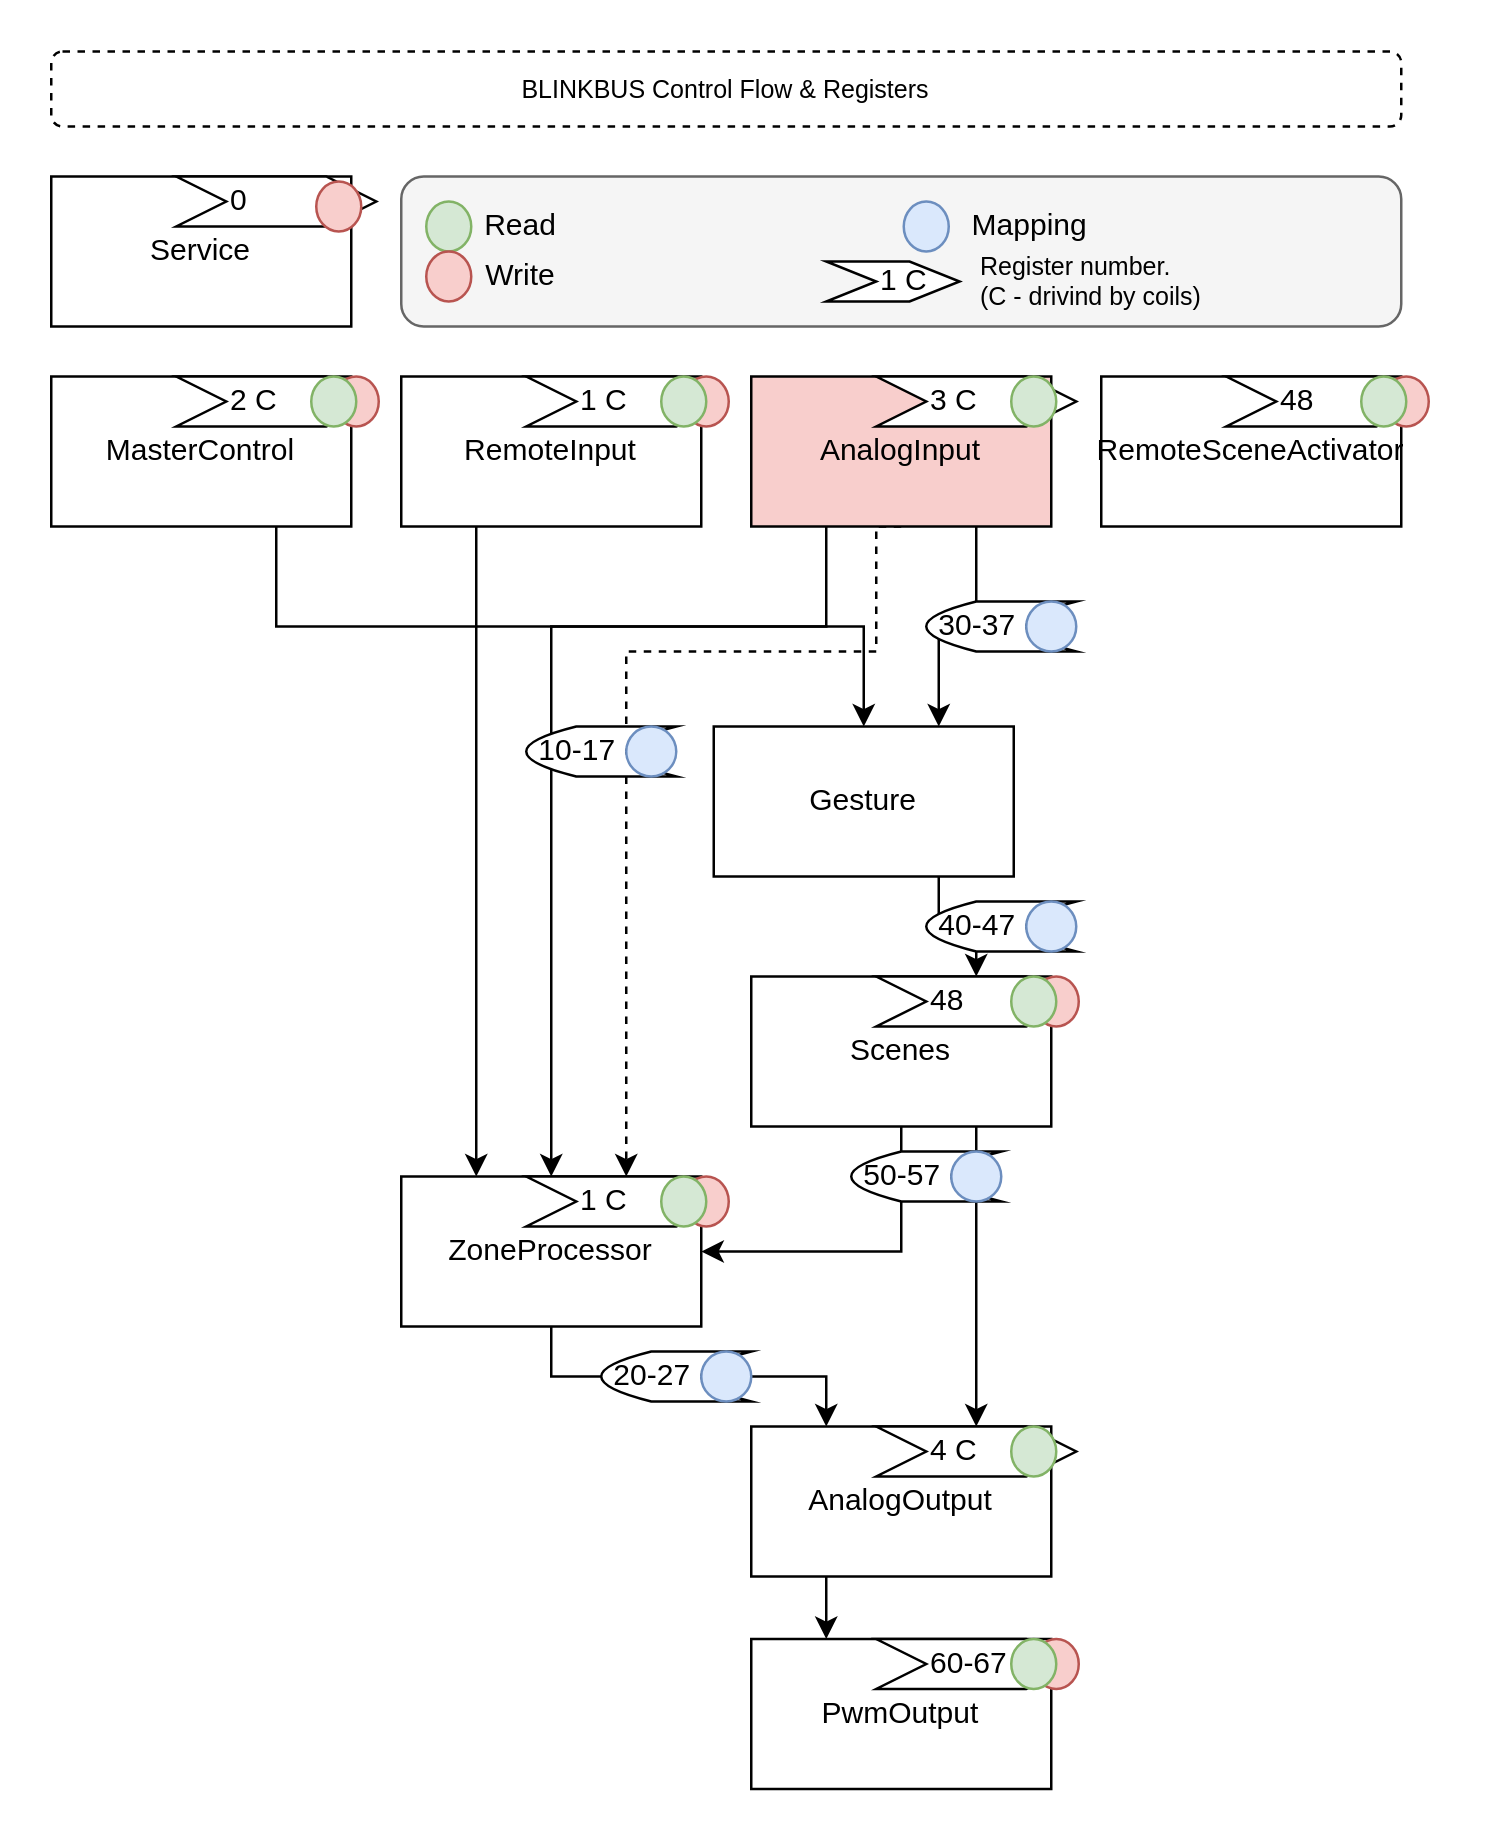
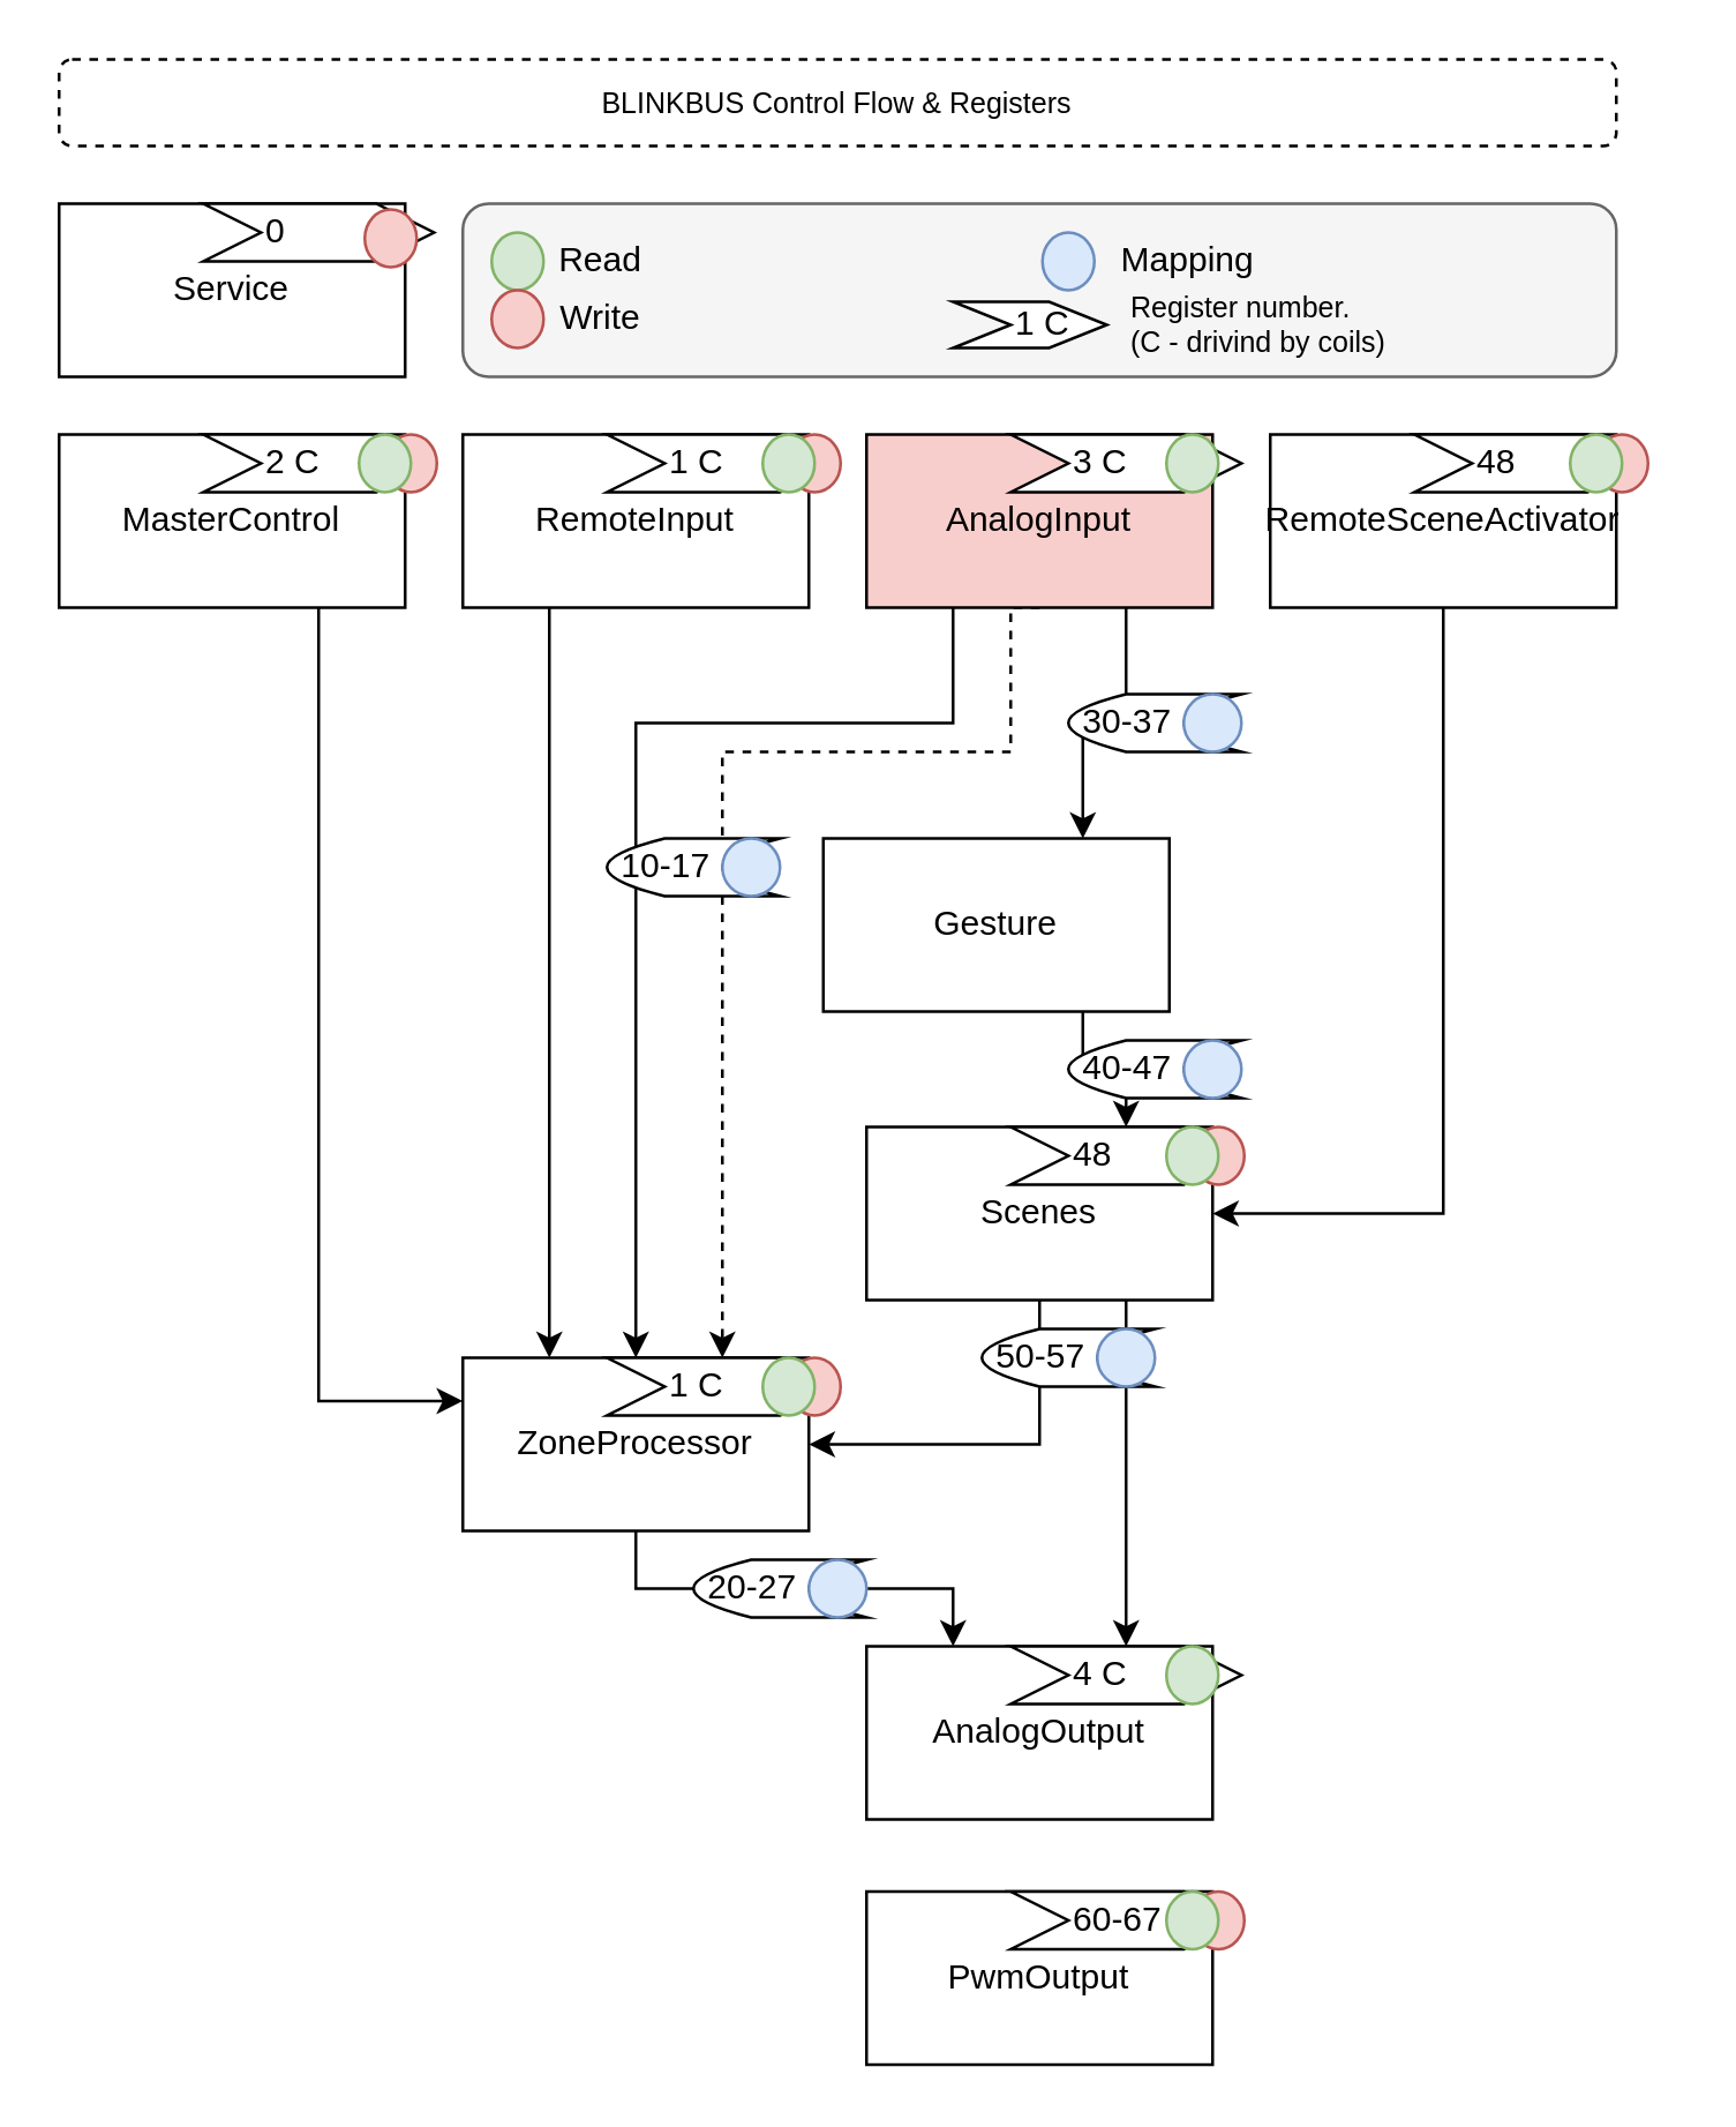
- <mxCell id="53" style="edgeStyle=orthogonalEdgeStyle;rounded=0;orthogonalLoop=1;jettySize=auto;html=1;exitX=0.75;exitY=1;exitDx=0;exitDy=0;" edge="1" parent="1" source="54" target="13"><mxGeometry relative="1" as="geometry" /></mxCell>
+ <mxCell id="53" style="edgeStyle=orthogonalEdgeStyle;rounded=0;orthogonalLoop=1;jettySize=auto;html=1;exitX=0.75;exitY=1;exitDx=0;exitDy=0;entryX=0;entryY=0.25;entryDx=0;entryDy=0;" edge="1" parent="1" source="54" target="11"><mxGeometry relative="1" as="geometry" /></mxCell>
+ <mxCell id="6" style="edgeStyle=orthogonalEdgeStyle;rounded=0;orthogonalLoop=1;jettySize=auto;html=1;exitX=0.5;exitY=1;exitDx=0;exitDy=0;entryX=1;entryY=0.5;entryDx=0;entryDy=0;fontSize=10;" edge="1" parent="1" source="7" target="16"><mxGeometry relative="1" as="geometry" /></mxCell>
- <mxCell id="17" style="edgeStyle=orthogonalEdgeStyle;rounded=0;orthogonalLoop=1;jettySize=auto;html=1;exitX=0.25;exitY=1;exitDx=0;exitDy=0;entryX=0.25;entryY=0;entryDx=0;entryDy=0;" edge="1" parent="1" source="18" target="19"><mxGeometry relative="1" as="geometry" /></mxCell>
